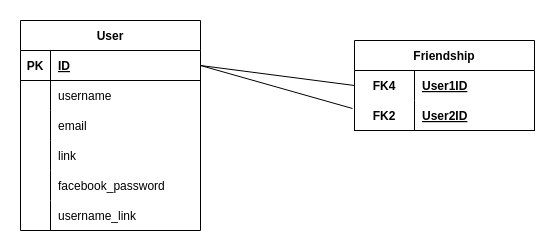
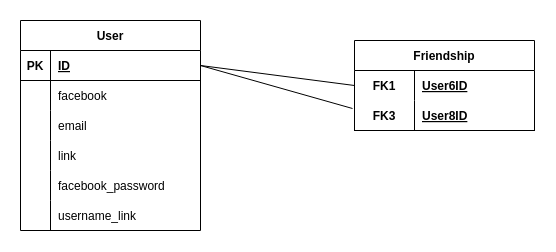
- <mxCell id="23" value="FK4" style="shape=partialRectangle;connectable=0;fillColor=none;top=0;left=0;bottom=0;right=0;fontStyle=1;overflow=hidden;" vertex="1" parent="22"><mxGeometry width="60" height="30" as="geometry"><mxRectangle width="60" height="30" as="alternateBounds" /></mxGeometry></mxCell>
+ <mxCell id="23" value="FK1" style="shape=partialRectangle;connectable=0;fillColor=none;top=0;left=0;bottom=0;right=0;fontStyle=1;overflow=hidden;" vertex="1" parent="22"><mxGeometry width="60" height="30" as="geometry"><mxRectangle width="60" height="30" as="alternateBounds" /></mxGeometry></mxCell>
- <mxCell id="24" value="User1ID" style="shape=partialRectangle;connectable=0;fillColor=none;top=0;left=0;bottom=0;right=0;align=left;spacingLeft=6;fontStyle=5;overflow=hidden;" vertex="1" parent="22"><mxGeometry x="60" width="120" height="30" as="geometry"><mxRectangle width="120" height="30" as="alternateBounds" /></mxGeometry></mxCell>
+ <mxCell id="24" value="User6ID" style="shape=partialRectangle;connectable=0;fillColor=none;top=0;left=0;bottom=0;right=0;align=left;spacingLeft=6;fontStyle=5;overflow=hidden;" vertex="1" parent="22"><mxGeometry x="60" width="120" height="30" as="geometry"><mxRectangle width="120" height="30" as="alternateBounds" /></mxGeometry></mxCell>
- <mxCell id="8" value="username" style="shape=partialRectangle;connectable=0;fillColor=none;top=0;left=0;bottom=0;right=0;align=left;spacingLeft=6;overflow=hidden;" vertex="1" parent="6"><mxGeometry x="30" width="150" height="30" as="geometry"><mxRectangle width="150" height="30" as="alternateBounds" /></mxGeometry></mxCell>
+ <mxCell id="8" value="facebook" style="shape=partialRectangle;connectable=0;fillColor=none;top=0;left=0;bottom=0;right=0;align=left;spacingLeft=6;overflow=hidden;" vertex="1" parent="6"><mxGeometry x="30" width="150" height="30" as="geometry"><mxRectangle width="150" height="30" as="alternateBounds" /></mxGeometry></mxCell>
- <mxCell id="26" value="FK2" style="shape=partialRectangle;connectable=0;fillColor=none;top=0;left=0;bottom=0;right=0;fontStyle=1;overflow=hidden;" vertex="1" parent="25"><mxGeometry width="60" height="30" as="geometry"><mxRectangle width="60" height="30" as="alternateBounds" /></mxGeometry></mxCell>
+ <mxCell id="26" value="FK3" style="shape=partialRectangle;connectable=0;fillColor=none;top=0;left=0;bottom=0;right=0;fontStyle=1;overflow=hidden;" vertex="1" parent="25"><mxGeometry width="60" height="30" as="geometry"><mxRectangle width="60" height="30" as="alternateBounds" /></mxGeometry></mxCell>
- <mxCell id="27" value="User2ID" style="shape=partialRectangle;connectable=0;fillColor=none;top=0;left=0;bottom=0;right=0;align=left;spacingLeft=6;fontStyle=5;overflow=hidden;" vertex="1" parent="25"><mxGeometry x="60" width="120" height="30" as="geometry"><mxRectangle width="120" height="30" as="alternateBounds" /></mxGeometry></mxCell>
+ <mxCell id="27" value="User8ID" style="shape=partialRectangle;connectable=0;fillColor=none;top=0;left=0;bottom=0;right=0;align=left;spacingLeft=6;fontStyle=5;overflow=hidden;" vertex="1" parent="25"><mxGeometry x="60" width="120" height="30" as="geometry"><mxRectangle width="120" height="30" as="alternateBounds" /></mxGeometry></mxCell>
